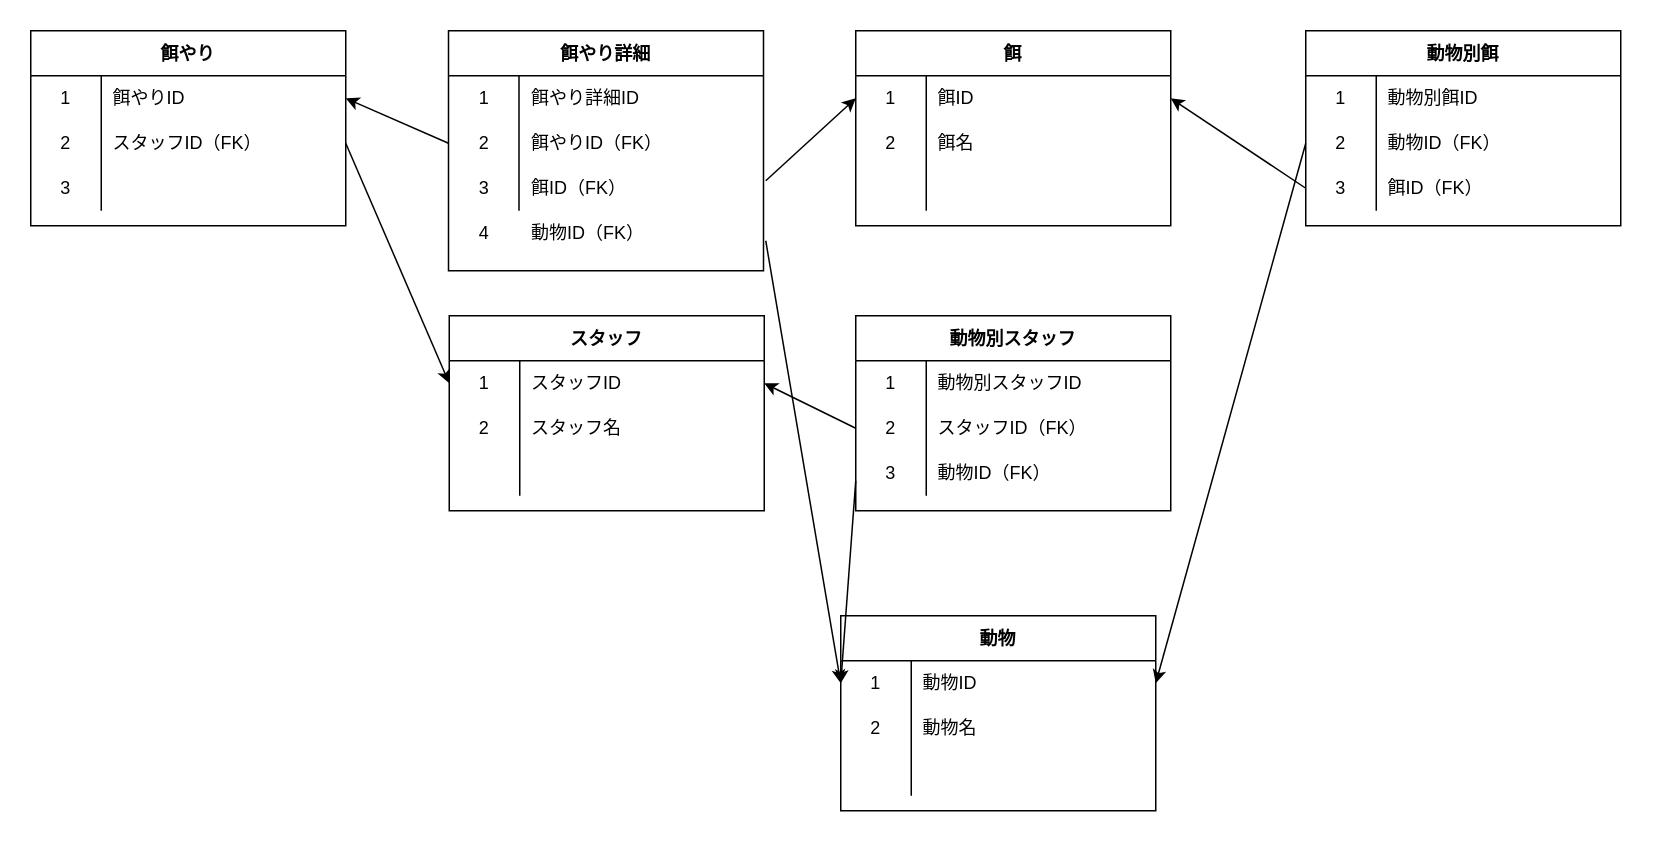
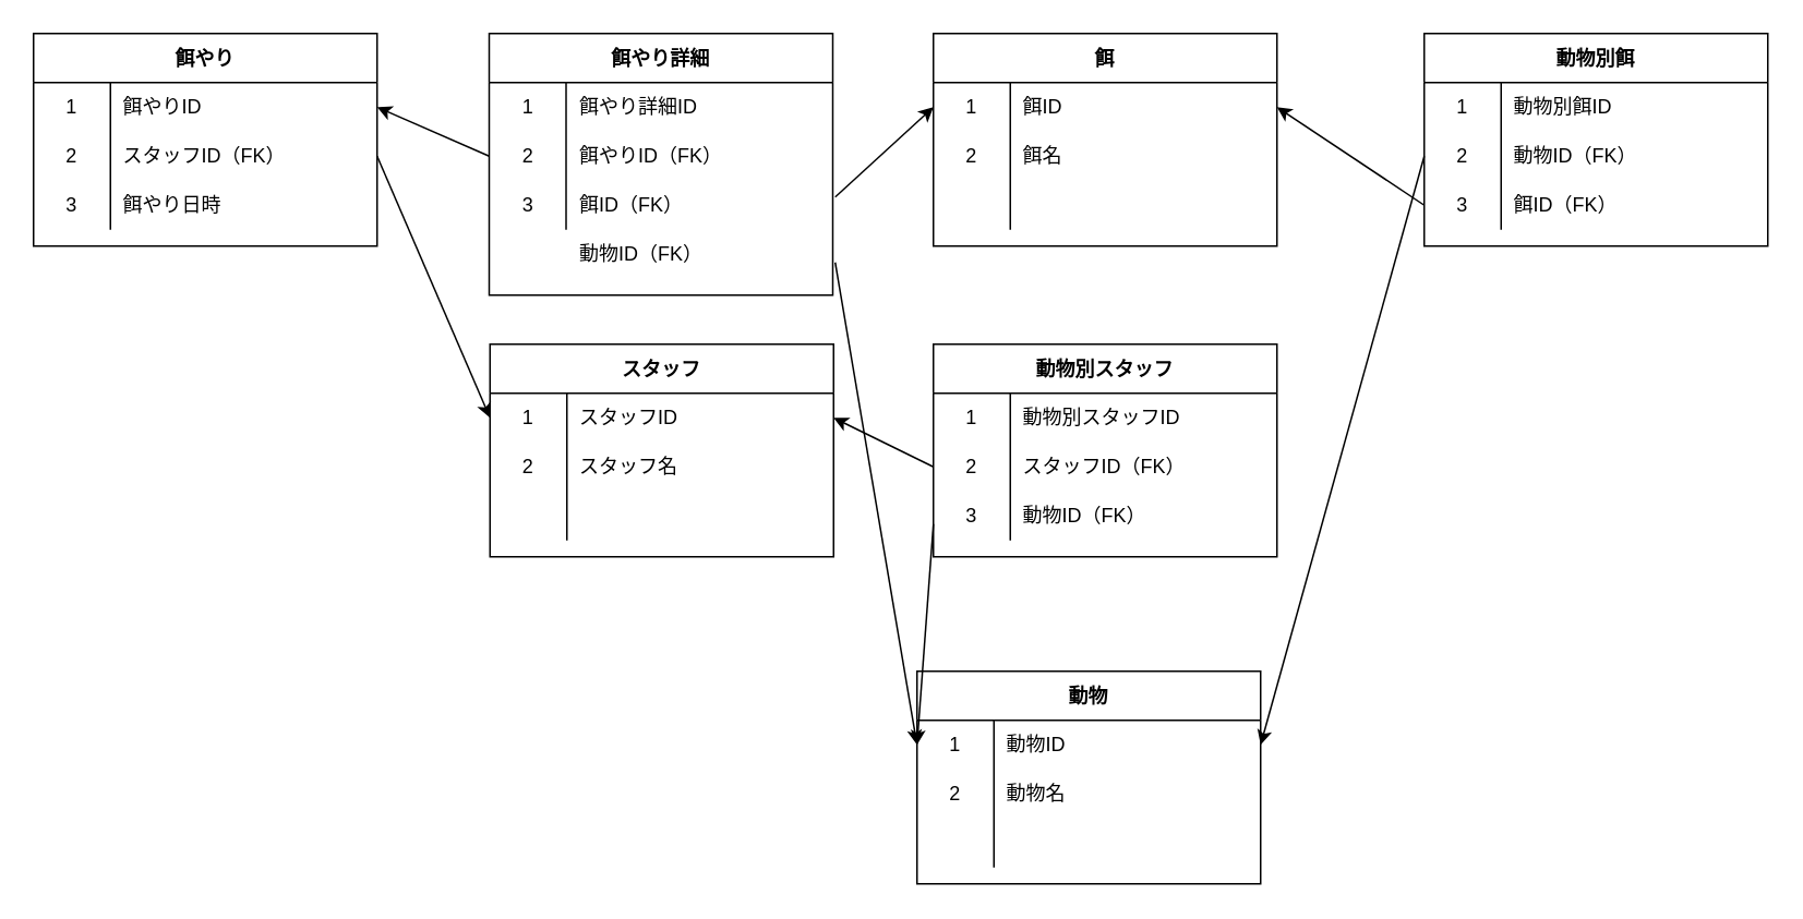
+ <mxCell id="12" value="餌やり日時" style="shape=partialRectangle;html=1;whiteSpace=wrap;connectable=0;fillColor=none;top=0;left=0;bottom=0;right=0;align=left;spacingLeft=6;overflow=hidden;" vertex="1" parent="1"><mxGeometry x="67" y="110" width="163" height="30" as="geometry"><mxRectangle width="163" height="30" as="alternateBounds" /></mxGeometry></mxCell>
- <mxCell id="82" value="4" style="shape=partialRectangle;html=1;whiteSpace=wrap;connectable=0;fillColor=none;top=0;left=0;bottom=0;right=0;overflow=hidden;" vertex="1" parent="1"><mxGeometry x="298.5" y="140" width="47" height="30" as="geometry"><mxRectangle width="47" height="30" as="alternateBounds" /></mxGeometry></mxCell>
